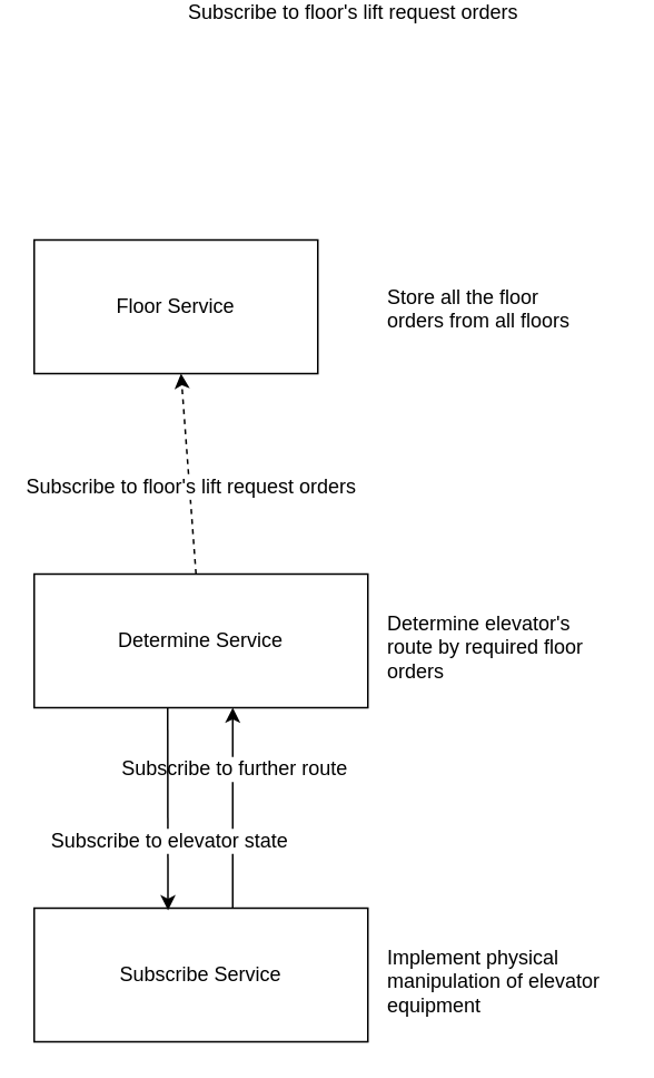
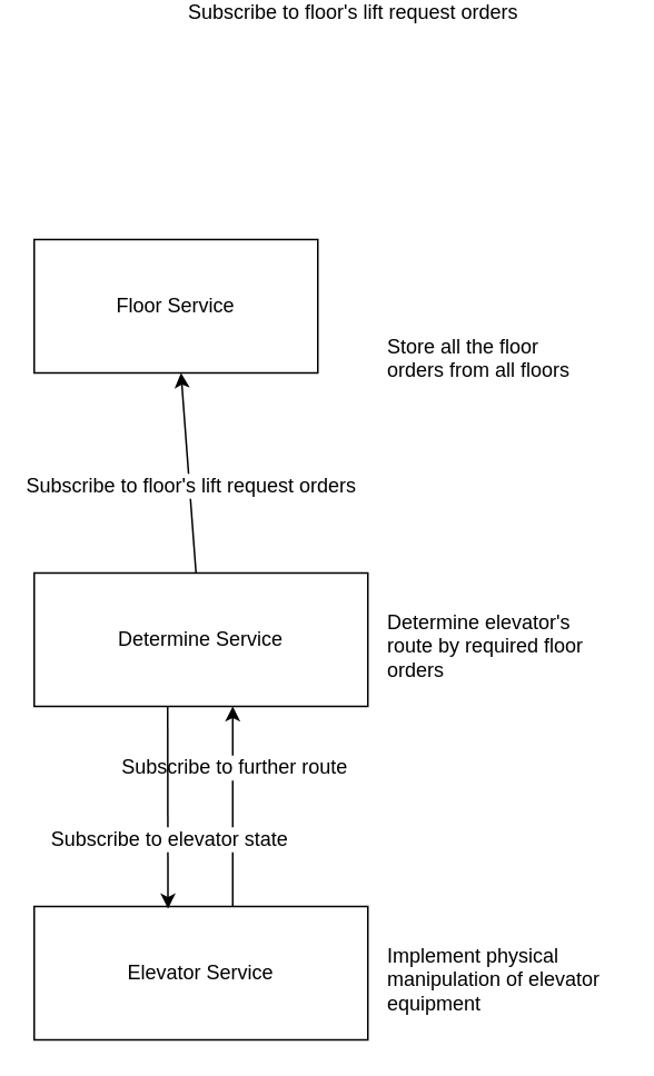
- <mxCell id="12" value="Store all the floor &lt;br&gt;orders from all floors" style="text;html=1;resizable=0;points=[];autosize=1;align=left;verticalAlign=top;spacingTop=-4;" vertex="1" parent="1"><mxGeometry x="230" y="45" width="120" height="30" as="geometry" /></mxCell>
+ <mxCell id="12" value="Store all the floor &lt;br&gt;orders from all floors" style="text;html=1;resizable=0;points=[];autosize=1;align=left;verticalAlign=top;spacingTop=-4;" vertex="1" parent="1"><mxGeometry x="230" y="75" width="120" height="30" as="geometry" /></mxCell>
- <mxCell id="6" style="edgeStyle=none;rounded=0;orthogonalLoop=1;jettySize=auto;html=1;dashed=1;" edge="1" parent="1" source="10" target="2"><mxGeometry relative="1" as="geometry" /></mxCell>
+ <mxCell id="6" style="edgeStyle=none;rounded=0;orthogonalLoop=1;jettySize=auto;html=1;" edge="1" parent="1" source="10" target="2"><mxGeometry relative="1" as="geometry" /></mxCell>
- <mxCell id="5" value="Subscribe Service" style="rounded=0;whiteSpace=wrap;html=1;" vertex="1" parent="1"><mxGeometry x="20" y="420" width="200" height="80" as="geometry" /></mxCell>
+ <mxCell id="5" value="Elevator Service" style="rounded=0;whiteSpace=wrap;html=1;" vertex="1" parent="1"><mxGeometry x="20" y="420" width="200" height="80" as="geometry" /></mxCell>
